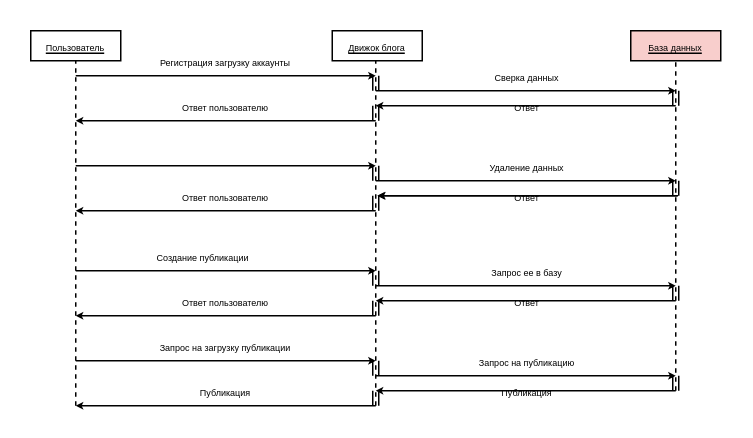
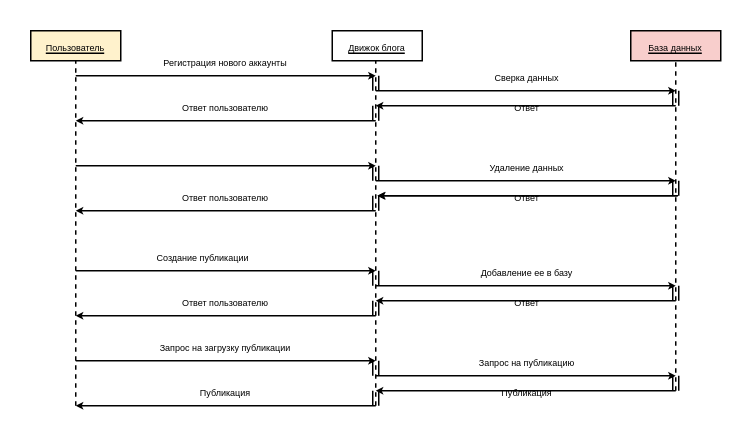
- <mxCell id="3" value="&lt;font style=&quot;font-size: 6px&quot;&gt;&lt;u&gt;Пользователь&lt;/u&gt;&lt;/font&gt;" style="rounded=0;whiteSpace=wrap;html=1;" vertex="1" parent="1"><mxGeometry x="20" y="20" width="60" height="20" as="geometry" /></mxCell>
+ <mxCell id="3" value="&lt;font style=&quot;font-size: 6px&quot;&gt;&lt;u&gt;Пользователь&lt;/u&gt;&lt;/font&gt;" style="rounded=0;whiteSpace=wrap;html=1;fillColor=#fff2cc;" vertex="1" parent="1"><mxGeometry x="20" y="20" width="60" height="20" as="geometry" /></mxCell>
- <mxCell id="2" value="&lt;font style=&quot;font-size: 6px&quot;&gt;Регистрация загрузку аккаунты&lt;/font&gt;" style="text;html=1;strokeColor=none;fillColor=none;align=center;verticalAlign=middle;whiteSpace=wrap;rounded=0;" vertex="1" parent="1"><mxGeometry x="100" y="30" width="100" height="20" as="geometry" /></mxCell>
+ <mxCell id="2" value="&lt;font style=&quot;font-size: 6px&quot;&gt;Регистрация нового аккаунты&lt;/font&gt;" style="text;html=1;strokeColor=none;fillColor=none;align=center;verticalAlign=middle;whiteSpace=wrap;rounded=0;" vertex="1" parent="1"><mxGeometry x="100" y="30" width="100" height="20" as="geometry" /></mxCell>
- <mxCell id="36" value="&lt;font style=&quot;font-size: 6px&quot;&gt;Запрос ее в базу&lt;/font&gt;" style="text;html=1;strokeColor=none;fillColor=none;align=center;verticalAlign=middle;whiteSpace=wrap;rounded=0;" vertex="1" parent="1"><mxGeometry x="300.5" y="170" width="100" height="20" as="geometry" /></mxCell>
+ <mxCell id="36" value="&lt;font style=&quot;font-size: 6px&quot;&gt;Добавление ее в базу&lt;/font&gt;" style="text;html=1;strokeColor=none;fillColor=none;align=center;verticalAlign=middle;whiteSpace=wrap;rounded=0;" vertex="1" parent="1"><mxGeometry x="300.5" y="170" width="100" height="20" as="geometry" /></mxCell>
